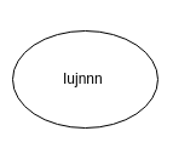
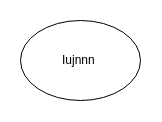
- <mxCell id="2" value="Iujnnn&amp;nbsp;" style="ellipse;whiteSpace=wrap;html=1;" vertex="1" parent="1"><mxGeometry x="10" y="25" width="120" height="80" as="geometry" /></mxCell>
+ <mxCell id="2" value="Iujnnn&amp;nbsp;" style="ellipse;whiteSpace=wrap;html=1;" vertex="1" parent="1"><mxGeometry x="20" y="20" width="120" height="80" as="geometry" /></mxCell>
